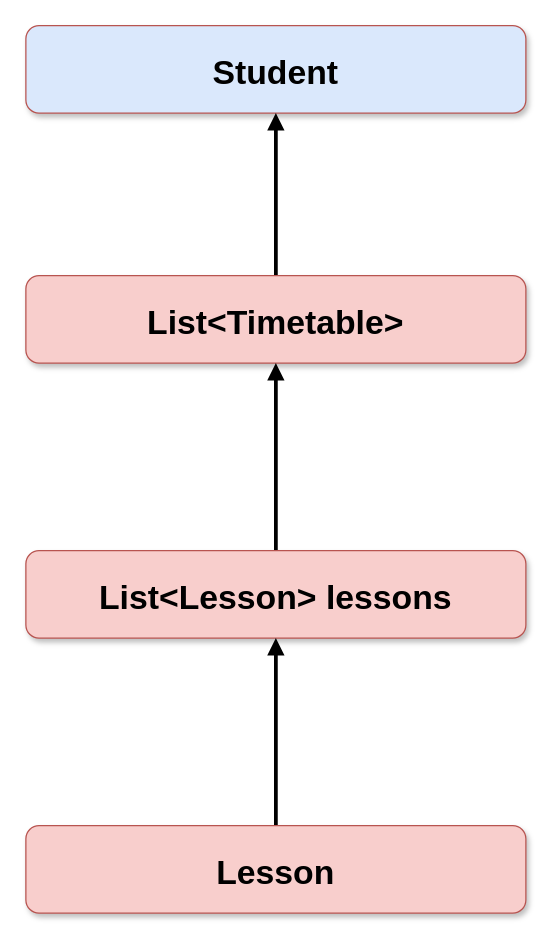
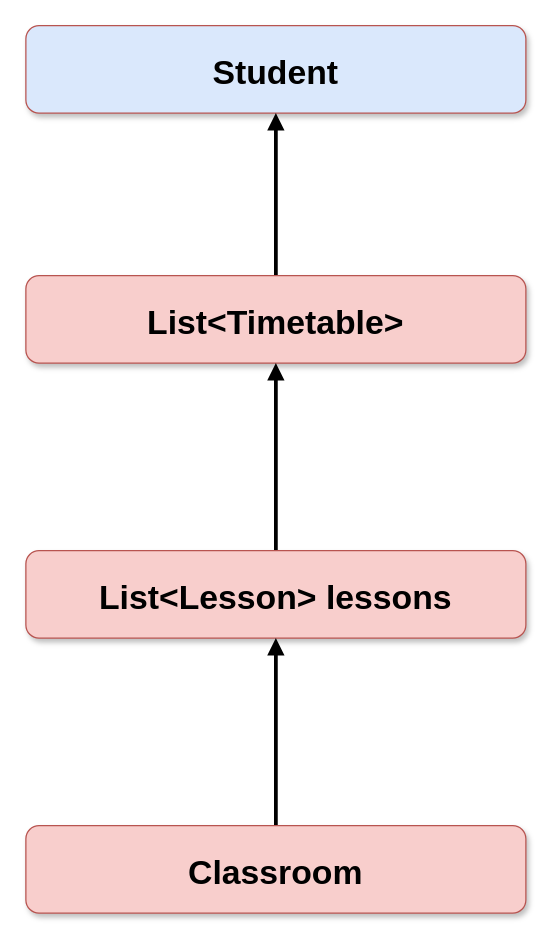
- <mxCell id="8" value="Lesson" style="rounded=1;fillColor=#f8cecc;strokeColor=#b85450;shadow=1;fontStyle=1;fontSize=27;" parent="1" vertex="1"><mxGeometry x="20" y="660" width="400" height="70" as="geometry" /></mxCell>
+ <mxCell id="8" value="Classroom" style="rounded=1;fillColor=#f8cecc;strokeColor=#b85450;shadow=1;fontStyle=1;fontSize=27;" parent="1" vertex="1"><mxGeometry x="20" y="660" width="400" height="70" as="geometry" /></mxCell>
